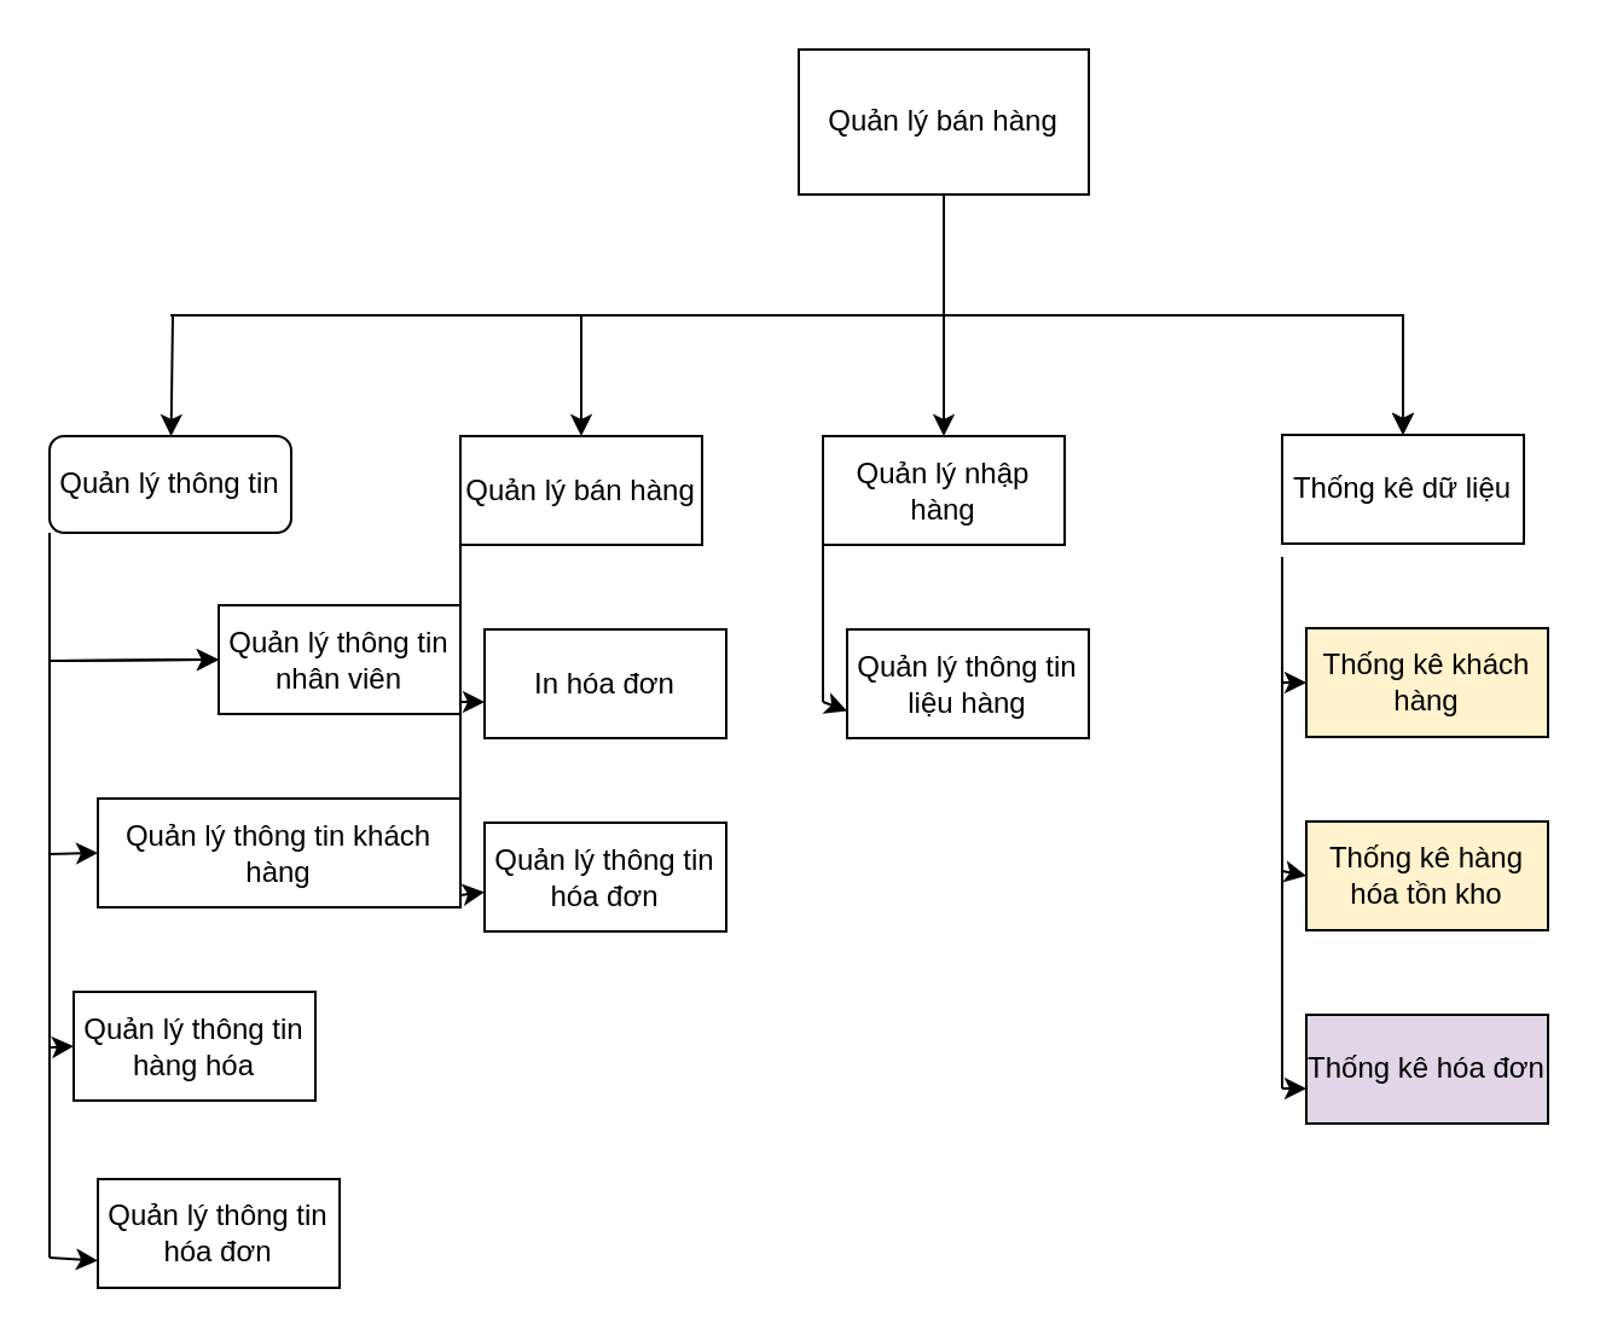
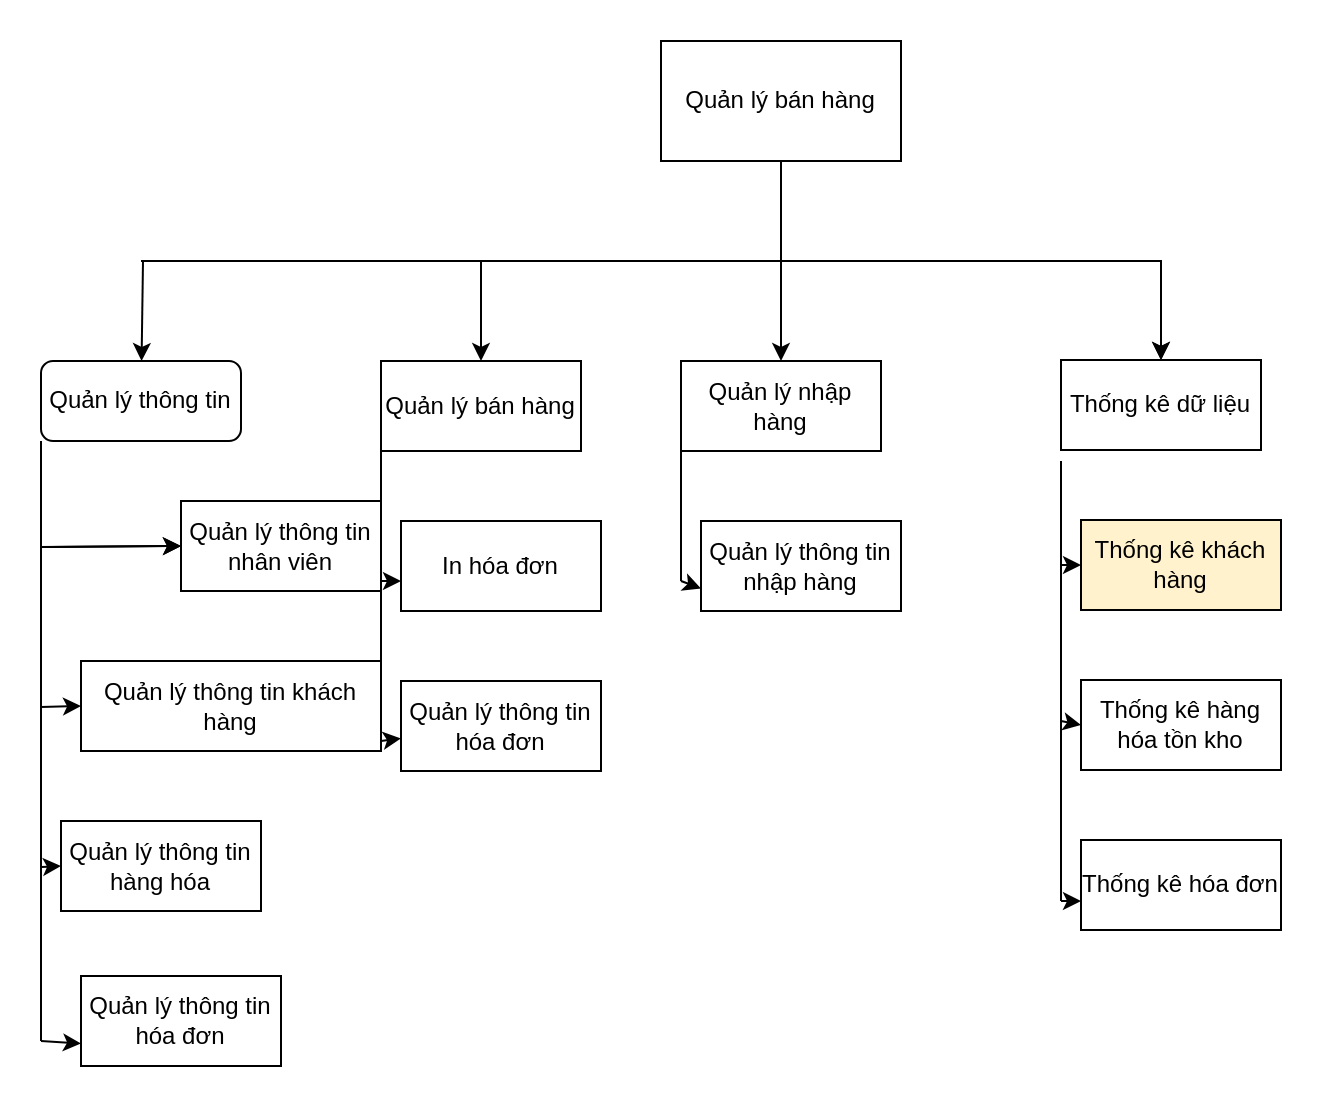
- <mxCell id="26" value="Quản lý thông tin liệu hàng" style="rounded=0;whiteSpace=wrap;html=1;" vertex="1" parent="1"><mxGeometry x="350" y="260" width="100" height="45" as="geometry" /></mxCell>
+ <mxCell id="26" value="Quản lý thông tin nhập hàng" style="rounded=0;whiteSpace=wrap;html=1;" vertex="1" parent="1"><mxGeometry x="350" y="260" width="100" height="45" as="geometry" /></mxCell>
- <mxCell id="30" value="Thống kê hàng hóa tồn kho" style="rounded=0;whiteSpace=wrap;html=1;fillColor=#fff2cc;" vertex="1" parent="1"><mxGeometry x="540" y="339.5" width="100" height="45" as="geometry" /></mxCell>
+ <mxCell id="30" value="Thống kê hàng hóa tồn kho" style="rounded=0;whiteSpace=wrap;html=1;" vertex="1" parent="1"><mxGeometry x="540" y="339.5" width="100" height="45" as="geometry" /></mxCell>
- <mxCell id="23" value="Thống kê hóa đơn" style="rounded=0;whiteSpace=wrap;html=1;fillColor=#e1d5e7;" vertex="1" parent="1"><mxGeometry x="540" y="419.5" width="100" height="45" as="geometry" /></mxCell>
+ <mxCell id="23" value="Thống kê hóa đơn" style="rounded=0;whiteSpace=wrap;html=1;" vertex="1" parent="1"><mxGeometry x="540" y="419.5" width="100" height="45" as="geometry" /></mxCell>
